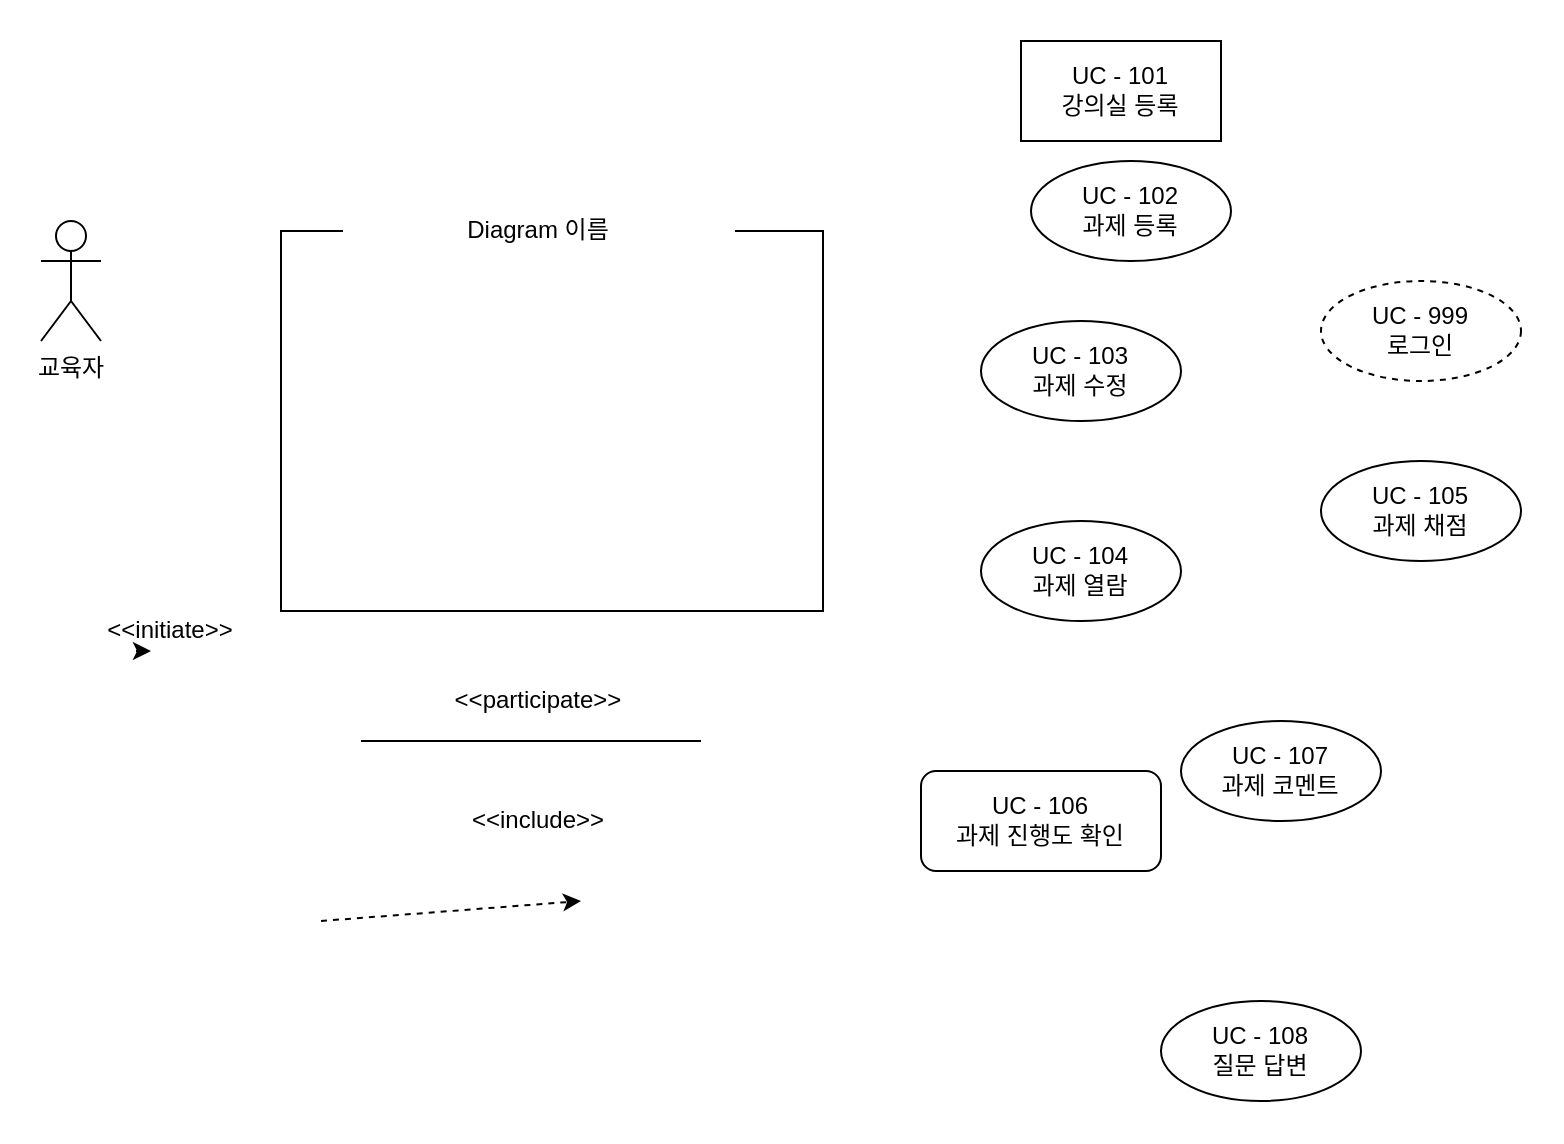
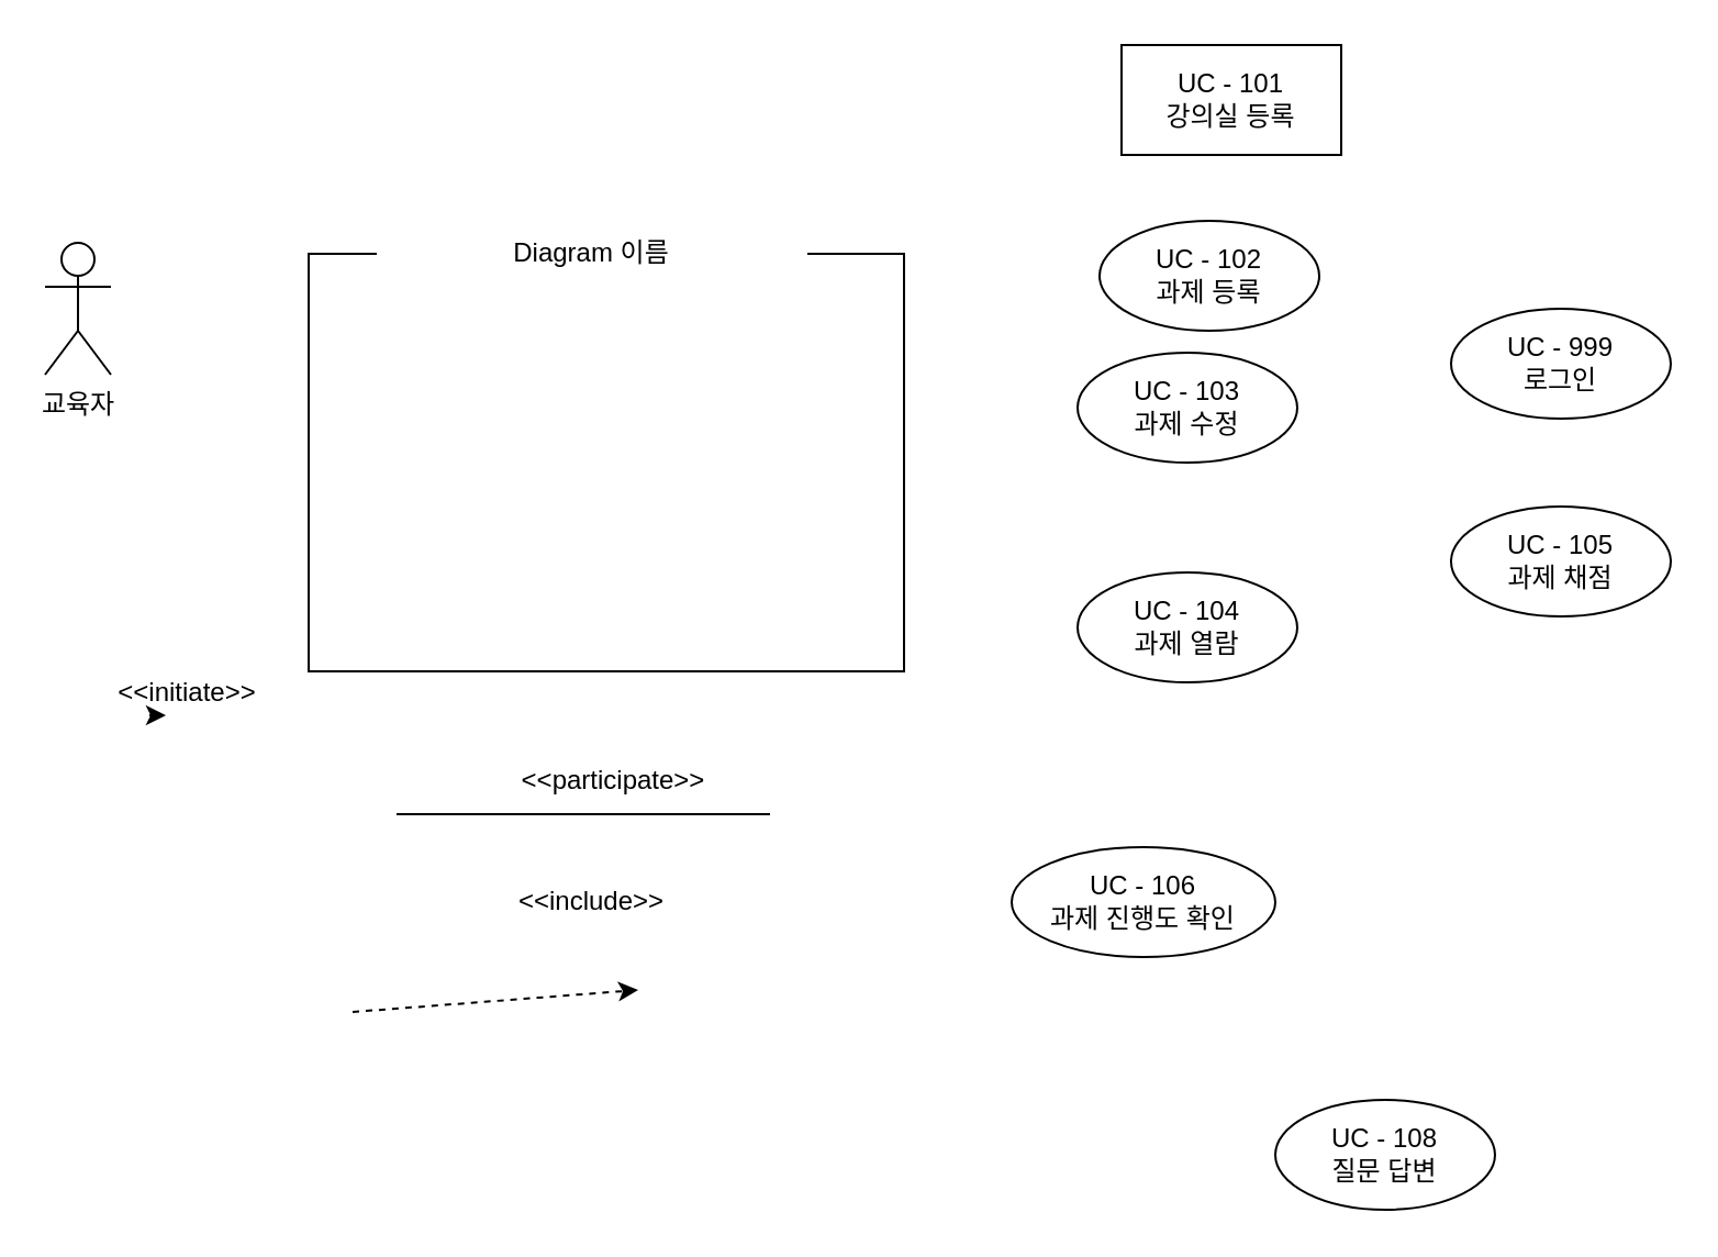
- <mxCell id="3" value="UC - 102&lt;br&gt;과제&amp;nbsp;등록" style="ellipse;whiteSpace=wrap;html=1;" vertex="1" parent="1"><mxGeometry x="515" y="80" width="100" height="50" as="geometry" /></mxCell>
+ <mxCell id="3" value="UC - 102&lt;br&gt;과제&amp;nbsp;등록" style="ellipse;whiteSpace=wrap;html=1;" vertex="1" parent="1"><mxGeometry x="500" y="100" width="100" height="50" as="geometry" /></mxCell>
- <mxCell id="18" value="UC - 999&lt;br&gt;로그인" style="ellipse;whiteSpace=wrap;html=1;dashed=1;" vertex="1" parent="1"><mxGeometry x="660" y="140" width="100" height="50" as="geometry" /></mxCell>
+ <mxCell id="18" value="UC - 999&lt;br&gt;로그인" style="ellipse;whiteSpace=wrap;html=1;" vertex="1" parent="1"><mxGeometry x="660" y="140" width="100" height="50" as="geometry" /></mxCell>
- <mxCell id="16" value="&amp;lt;&amp;lt;participate&amp;gt;&amp;gt;" style="text;html=1;strokeColor=none;fillColor=none;align=center;verticalAlign=middle;whiteSpace=wrap;rounded=0;" vertex="1" parent="1"><mxGeometry x="234" y="340" width="70" height="20" as="geometry" /></mxCell>
+ <mxCell id="16" value="&amp;lt;&amp;lt;participate&amp;gt;&amp;gt;" style="text;html=1;strokeColor=none;fillColor=none;align=center;verticalAlign=middle;whiteSpace=wrap;rounded=0;" vertex="1" parent="1"><mxGeometry x="244" y="345" width="70" height="20" as="geometry" /></mxCell>
- <mxCell id="7" value="UC - 107&lt;br&gt;과제 코멘트" style="ellipse;whiteSpace=wrap;html=1;" vertex="1" parent="1"><mxGeometry x="590" y="360" width="100" height="50" as="geometry" /></mxCell>
- <mxCell id="6" value="UC - 106&lt;br&gt;과제 진행도 확인" style="whiteSpace=wrap;html=1;rounded=1;" vertex="1" parent="1"><mxGeometry x="460" y="385" width="120" height="50" as="geometry" /></mxCell>
+ <mxCell id="6" value="UC - 106&lt;br&gt;과제 진행도 확인" style="ellipse;whiteSpace=wrap;html=1;" vertex="1" parent="1"><mxGeometry x="460" y="385" width="120" height="50" as="geometry" /></mxCell>
